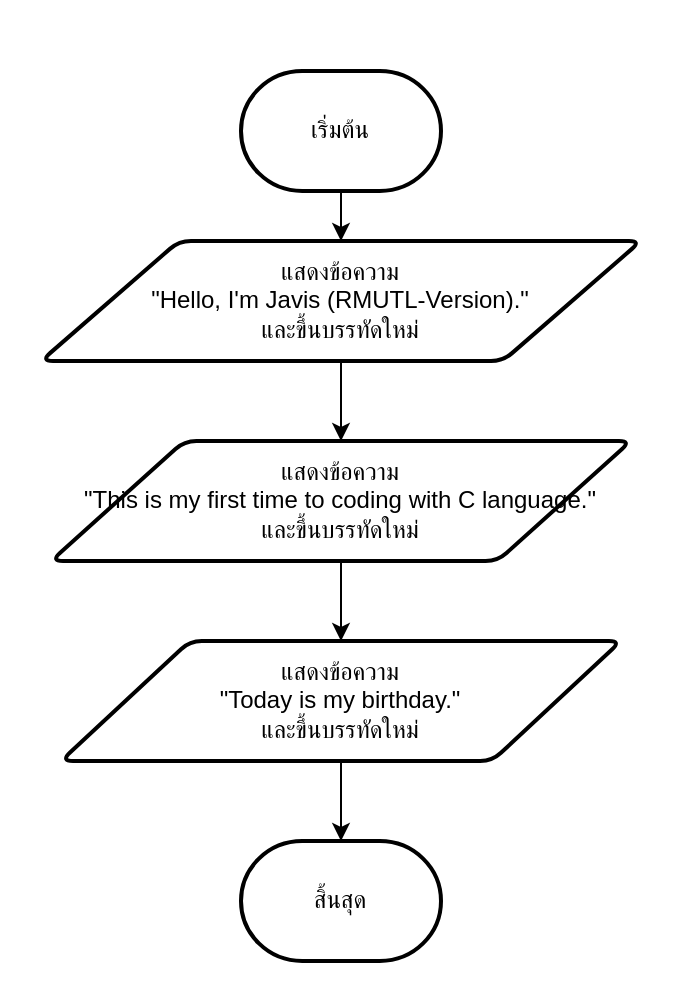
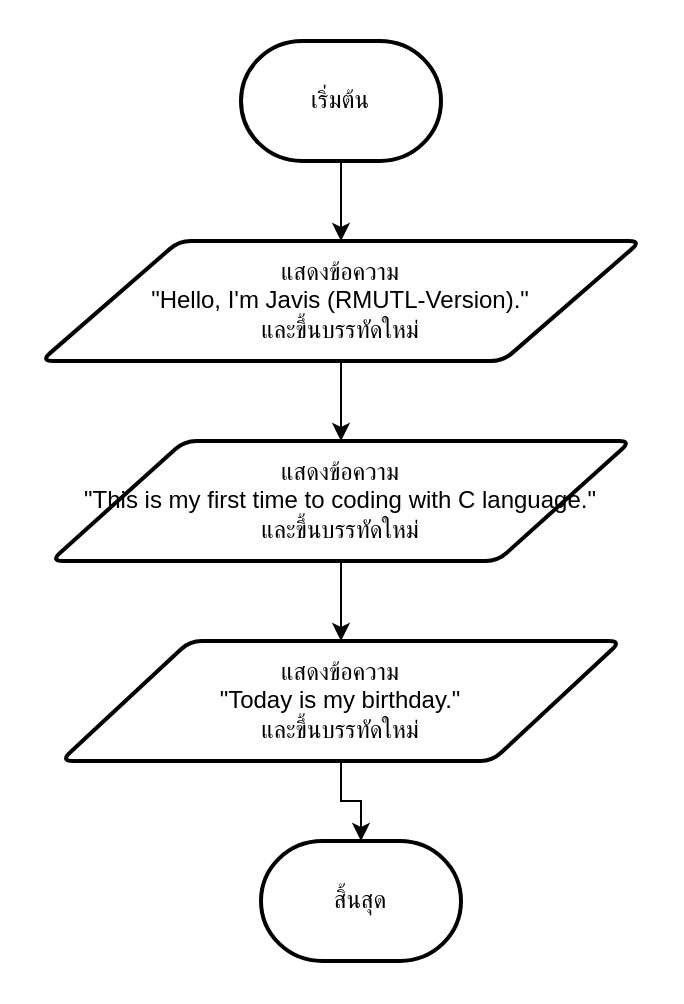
- <mxCell id="3" value="เริ่มต้น" style="strokeWidth=2;html=1;shape=mxgraph.flowchart.terminator;whiteSpace=wrap;" vertex="1" parent="1"><mxGeometry x="120" y="35" width="100" height="60" as="geometry" /></mxCell>
+ <mxCell id="3" value="เริ่มต้น" style="strokeWidth=2;html=1;shape=mxgraph.flowchart.terminator;whiteSpace=wrap;" vertex="1" parent="1"><mxGeometry x="120" y="20" width="100" height="60" as="geometry" /></mxCell>
- <mxCell id="4" value="สิ้นสุด" style="strokeWidth=2;html=1;shape=mxgraph.flowchart.terminator;whiteSpace=wrap;" vertex="1" parent="1"><mxGeometry x="120" y="420" width="100" height="60" as="geometry" /></mxCell>
+ <mxCell id="4" value="สิ้นสุด" style="strokeWidth=2;html=1;shape=mxgraph.flowchart.terminator;whiteSpace=wrap;" vertex="1" parent="1"><mxGeometry x="130" y="420" width="100" height="60" as="geometry" /></mxCell>
